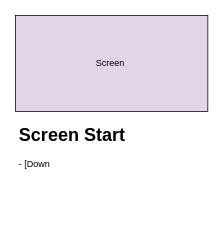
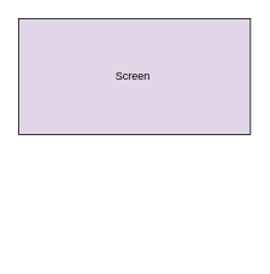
- <mxCell id="3" value="&lt;h1&gt;Screen Start&amp;nbsp;&lt;/h1&gt;&lt;p&gt;- [Down&amp;nbsp;&lt;/p&gt;" style="text;html=1;strokeColor=none;fillColor=none;spacing=5;spacingTop=-20;whiteSpace=wrap;overflow=hidden;rounded=0;" vertex="1" parent="1"><mxGeometry x="20" y="160" width="250" height="120" as="geometry" /></mxCell>
